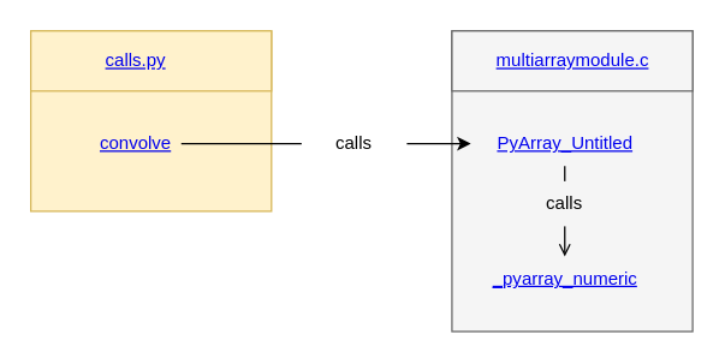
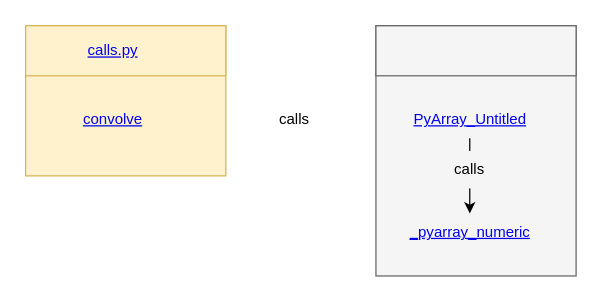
- <mxCell id="8" value="&lt;a href=&quot;https://github.com/numpy/numpy/blob/v2.0.0/numpy/_core/src/multiarray/multiarraymodule.c&quot;&gt;multiarraymodule.c&lt;/a&gt;" style="text;html=1;align=center;verticalAlign=middle;whiteSpace=wrap;rounded=0;" parent="1" vertex="1"><mxGeometry x="322.5" y="25" width="115" height="30" as="geometry" /></mxCell>
- <mxCell id="11" value="" style="endArrow=classic;html=1;rounded=0;entryX=0;entryY=0.5;entryDx=0;entryDy=0;exitX=1;exitY=0.5;exitDx=0;exitDy=0;" edge="1" parent="1" source="6" target="9"><mxGeometry width="50" height="50" relative="1" as="geometry"><mxPoint x="130" y="90" as="sourcePoint" /><mxPoint x="180" y="40" as="targetPoint" /></mxGeometry></mxCell>
- <mxCell id="12" value="" style="endArrow=open;html=1;rounded=0;exitX=0.5;exitY=1;exitDx=0;exitDy=0;entryX=0.5;entryY=0;entryDx=0;entryDy=0;" edge="1" parent="1" source="9" target="10"><mxGeometry width="50" height="50" relative="1" as="geometry"><mxPoint x="130" y="300" as="sourcePoint" /><mxPoint x="180" y="250" as="targetPoint" /></mxGeometry></mxCell>
+ <mxCell id="12" value="" style="endArrow=classic;html=1;rounded=0;exitX=0.5;exitY=1;exitDx=0;exitDy=0;entryX=0.5;entryY=0;entryDx=0;entryDy=0;" edge="1" parent="1" source="9" target="10"><mxGeometry width="50" height="50" relative="1" as="geometry"><mxPoint x="130" y="300" as="sourcePoint" /><mxPoint x="180" y="250" as="targetPoint" /></mxGeometry></mxCell>
